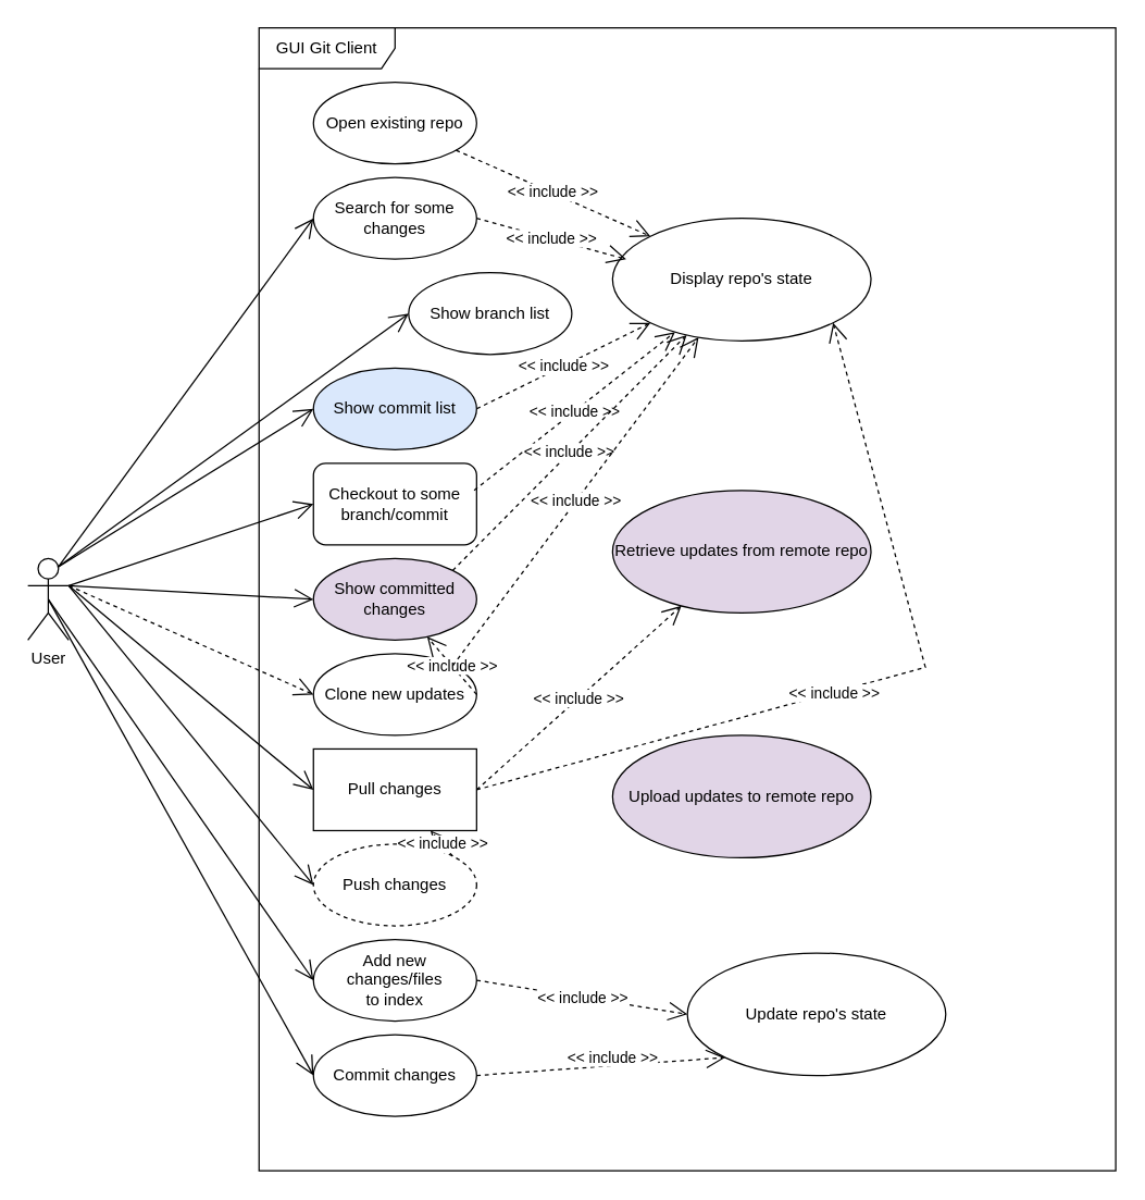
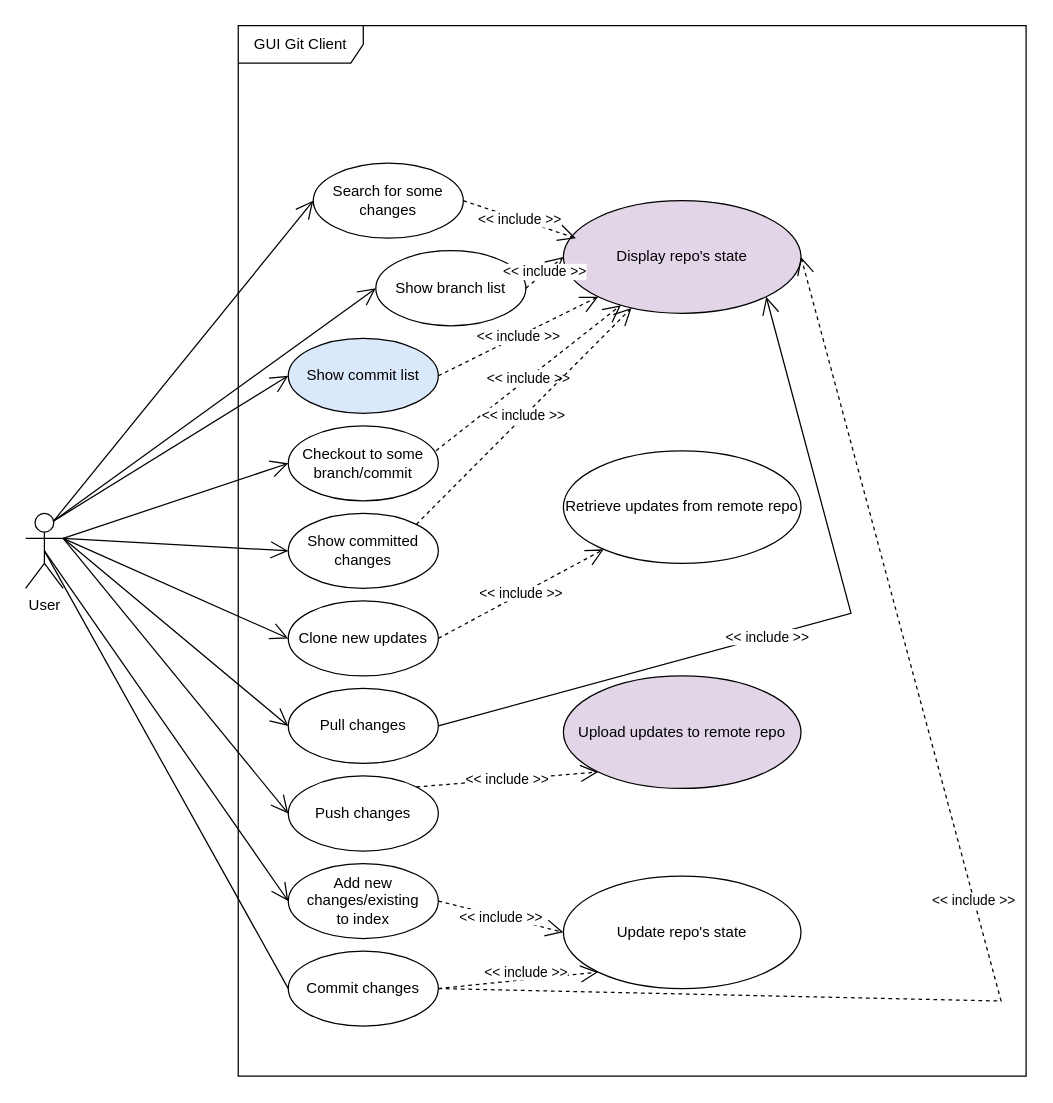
- <mxCell id="6" value="Open existing repo" style="ellipse;whiteSpace=wrap;html=1;" vertex="1" parent="1"><mxGeometry x="230" y="60" width="120" height="60" as="geometry" /></mxCell>
- <mxCell id="17" value="&amp;lt;&amp;lt; include &amp;gt;&amp;gt;" style="endArrow=open;endSize=12;dashed=1;html=1;rounded=0;entryX=0;entryY=0;entryDx=0;entryDy=0;" edge="1" parent="1" source="6" target="4"><mxGeometry width="160" relative="1" as="geometry"><mxPoint x="340" y="100" as="sourcePoint" /><mxPoint x="490" y="90" as="targetPoint" /></mxGeometry></mxCell>
- <mxCell id="13" value="Search for some changes" style="ellipse;whiteSpace=wrap;html=1;" vertex="1" parent="1"><mxGeometry x="230" y="130" width="120" height="60" as="geometry" /></mxCell>
+ <mxCell id="13" value="Search for some changes" style="ellipse;whiteSpace=wrap;html=1;" vertex="1" parent="1"><mxGeometry x="250" y="130" width="120" height="60" as="geometry" /></mxCell>
- <mxCell id="4" value="Display repo's state" style="ellipse;whiteSpace=wrap;html=1;" vertex="1" parent="1"><mxGeometry x="450" y="160" width="190" height="90" as="geometry" /></mxCell>
+ <mxCell id="4" value="Display repo's state" style="ellipse;whiteSpace=wrap;html=1;fillColor=#e1d5e7;" vertex="1" parent="1"><mxGeometry x="450" y="160" width="190" height="90" as="geometry" /></mxCell>
+ <mxCell id="19" value="&amp;lt;&amp;lt; include &amp;gt;&amp;gt;" style="endArrow=open;endSize=12;dashed=1;html=1;rounded=0;exitX=1;exitY=0.5;exitDx=0;exitDy=0;entryX=0;entryY=0.5;entryDx=0;entryDy=0;" edge="1" parent="1" source="9" target="4"><mxGeometry width="160" relative="1" as="geometry"><mxPoint x="350" y="280" as="sourcePoint" /><mxPoint x="510" y="280" as="targetPoint" /></mxGeometry></mxCell>
- <mxCell id="24" value="&amp;lt;&amp;lt; include &amp;gt;&amp;gt;" style="endArrow=open;endSize=12;dashed=1;html=1;rounded=0;exitX=1;exitY=0;exitDx=0;exitDy=0;" edge="1" parent="1" source="7" target="4"><mxGeometry width="160" relative="1" as="geometry"><mxPoint x="430" y="370" as="sourcePoint" /><mxPoint x="590" y="370" as="targetPoint" /></mxGeometry></mxCell>
- <mxCell id="11" value="&lt;div&gt;Checkout to some&lt;/div&gt;&lt;div&gt;branch/commit&lt;br&gt;&lt;/div&gt;" style="whiteSpace=wrap;html=1;rounded=1;" vertex="1" parent="1"><mxGeometry x="230" y="340" width="120" height="60" as="geometry" /></mxCell>
+ <mxCell id="11" value="&lt;div&gt;Checkout to some&lt;/div&gt;&lt;div&gt;branch/commit&lt;br&gt;&lt;/div&gt;" style="ellipse;whiteSpace=wrap;html=1;" vertex="1" parent="1"><mxGeometry x="230" y="340" width="120" height="60" as="geometry" /></mxCell>
- <mxCell id="31" value="&amp;lt;&amp;lt; include &amp;gt;&amp;gt;" style="endArrow=open;endSize=12;dashed=1;html=1;rounded=0;exitX=1;exitY=0.5;exitDx=0;exitDy=0;entryX=1;entryY=1;entryDx=0;entryDy=0;" edge="1" parent="1" source="14" target="4"><mxGeometry x="-0.101" y="-2" width="160" relative="1" as="geometry"><mxPoint x="449.996" y="532.097" as="sourcePoint" /><mxPoint x="710" y="420" as="targetPoint" /><Array as="points"><mxPoint x="680" y="490" /></Array><mxPoint y="-1" as="offset" /></mxGeometry></mxCell>
+ <mxCell id="31" value="&amp;lt;&amp;lt; include &amp;gt;&amp;gt;" style="endArrow=open;endSize=12;dashed=0;html=1;rounded=0;exitX=1;exitY=0.5;exitDx=0;exitDy=0;entryX=1;entryY=1;entryDx=0;entryDy=0;" edge="1" parent="1" source="14" target="4"><mxGeometry x="-0.101" y="-2" width="160" relative="1" as="geometry"><mxPoint x="449.996" y="532.097" as="sourcePoint" /><mxPoint x="710" y="420" as="targetPoint" /><Array as="points"><mxPoint x="680" y="490" /></Array><mxPoint y="-1" as="offset" /></mxGeometry></mxCell>
- <mxCell id="8" value="Retrieve updates from remote repo" style="ellipse;whiteSpace=wrap;html=1;fillColor=#e1d5e7;" vertex="1" parent="1"><mxGeometry x="450" y="360" width="190" height="90" as="geometry" /></mxCell>
+ <mxCell id="8" value="Retrieve updates from remote repo" style="ellipse;whiteSpace=wrap;html=1;" vertex="1" parent="1"><mxGeometry x="450" y="360" width="190" height="90" as="geometry" /></mxCell>
- <mxCell id="12" value="&lt;div&gt;Show committed&lt;/div&gt;&lt;div&gt;changes&lt;br&gt;&lt;/div&gt;" style="ellipse;whiteSpace=wrap;html=1;fillColor=#e1d5e7;" vertex="1" parent="1"><mxGeometry x="230" y="410" width="120" height="60" as="geometry" /></mxCell>
+ <mxCell id="12" value="&lt;div&gt;Show committed&lt;/div&gt;&lt;div&gt;changes&lt;br&gt;&lt;/div&gt;" style="ellipse;whiteSpace=wrap;html=1;" vertex="1" parent="1"><mxGeometry x="230" y="410" width="120" height="60" as="geometry" /></mxCell>
- <mxCell id="38" value="" style="endArrow=open;endFill=1;endSize=12;html=1;rounded=0;entryX=0;entryY=0.5;entryDx=0;entryDy=0;exitX=1;exitY=0.333;exitDx=0;exitDy=0;exitPerimeter=0;dashed=1;" edge="1" parent="1" source="2" target="7"><mxGeometry width="160" relative="1" as="geometry"><mxPoint x="90" y="430" as="sourcePoint" /><mxPoint x="230" y="388.57" as="targetPoint" /></mxGeometry></mxCell>
+ <mxCell id="38" value="" style="endArrow=open;endFill=1;endSize=12;html=1;rounded=0;entryX=0;entryY=0.5;entryDx=0;entryDy=0;exitX=1;exitY=0.333;exitDx=0;exitDy=0;exitPerimeter=0;" edge="1" parent="1" source="2" target="7"><mxGeometry width="160" relative="1" as="geometry"><mxPoint x="90" y="430" as="sourcePoint" /><mxPoint x="230" y="388.57" as="targetPoint" /></mxGeometry></mxCell>
- <mxCell id="23" value="&amp;lt;&amp;lt; include &amp;gt;&amp;gt;" style="endArrow=open;endSize=12;dashed=1;html=1;rounded=0;exitX=1;exitY=0.5;exitDx=0;exitDy=0;" edge="1" parent="1" source="7" target="12"><mxGeometry width="160" relative="1" as="geometry"><mxPoint x="380" y="530" as="sourcePoint" /><mxPoint x="540" y="530" as="targetPoint" /></mxGeometry></mxCell>
+ <mxCell id="23" value="&amp;lt;&amp;lt; include &amp;gt;&amp;gt;" style="endArrow=open;endSize=12;dashed=1;html=1;rounded=0;exitX=1;exitY=0.5;exitDx=0;exitDy=0;" edge="1" parent="1" source="7" target="8"><mxGeometry width="160" relative="1" as="geometry"><mxPoint x="380" y="530" as="sourcePoint" /><mxPoint x="540" y="530" as="targetPoint" /></mxGeometry></mxCell>
- <mxCell id="26" value="&amp;lt;&amp;lt; include &amp;gt;&amp;gt;" style="endArrow=open;endSize=12;dashed=1;html=1;rounded=0;exitX=1;exitY=0.5;exitDx=0;exitDy=0;" edge="1" parent="1" source="14" target="8"><mxGeometry width="160" relative="1" as="geometry"><mxPoint x="400" y="600" as="sourcePoint" /><mxPoint x="560" y="600" as="targetPoint" /></mxGeometry></mxCell>
- <mxCell id="14" value="Pull changes" style="whiteSpace=wrap;html=1;rounded=0;" vertex="1" parent="1"><mxGeometry x="230" y="550" width="120" height="60" as="geometry" /></mxCell>
+ <mxCell id="14" value="Pull changes" style="ellipse;whiteSpace=wrap;html=1;" vertex="1" parent="1"><mxGeometry x="230" y="550" width="120" height="60" as="geometry" /></mxCell>
- <mxCell id="28" value="&amp;lt;&amp;lt; include &amp;gt;&amp;gt;" style="endArrow=open;endSize=12;dashed=1;html=1;rounded=0;exitX=1;exitY=0;exitDx=0;exitDy=0;" edge="1" parent="1" source="27" target="14"><mxGeometry width="160" relative="1" as="geometry"><mxPoint x="420" y="630" as="sourcePoint" /><mxPoint x="580" y="630" as="targetPoint" /></mxGeometry></mxCell>
+ <mxCell id="28" value="&amp;lt;&amp;lt; include &amp;gt;&amp;gt;" style="endArrow=open;endSize=12;dashed=1;html=1;rounded=0;exitX=1;exitY=0;exitDx=0;exitDy=0;entryX=0;entryY=1;entryDx=0;entryDy=0;" edge="1" parent="1" source="27" target="25"><mxGeometry width="160" relative="1" as="geometry"><mxPoint x="420" y="630" as="sourcePoint" /><mxPoint x="580" y="630" as="targetPoint" /></mxGeometry></mxCell>
- <mxCell id="27" value="Push changes" style="ellipse;whiteSpace=wrap;html=1;dashed=1;" vertex="1" parent="1"><mxGeometry x="230" y="620" width="120" height="60" as="geometry" /></mxCell>
+ <mxCell id="27" value="Push changes" style="ellipse;whiteSpace=wrap;html=1;" vertex="1" parent="1"><mxGeometry x="230" y="620" width="120" height="60" as="geometry" /></mxCell>
+ <mxCell id="32" value="&amp;lt;&amp;lt; include &amp;gt;&amp;gt;" style="endArrow=open;endSize=12;dashed=1;html=1;rounded=0;exitX=1;exitY=0.5;exitDx=0;exitDy=0;entryX=1;entryY=0.5;entryDx=0;entryDy=0;" edge="1" parent="1" source="16" target="4"><mxGeometry width="160" relative="1" as="geometry"><mxPoint x="379.996" y="852.097" as="sourcePoint" /><mxPoint x="810" y="250" as="targetPoint" /><Array as="points"><mxPoint x="800" y="800" /></Array></mxGeometry></mxCell>
- <mxCell id="15" value="Add new changes/files &lt;br&gt;to index" style="ellipse;whiteSpace=wrap;html=1;" vertex="1" parent="1"><mxGeometry x="230" y="690" width="120" height="60" as="geometry" /></mxCell>
+ <mxCell id="15" value="Add new changes/existing &lt;br&gt;to index" style="ellipse;whiteSpace=wrap;html=1;" vertex="1" parent="1"><mxGeometry x="230" y="690" width="120" height="60" as="geometry" /></mxCell>
- <mxCell id="5" value="Update repo's state" style="ellipse;whiteSpace=wrap;html=1;" vertex="1" parent="1"><mxGeometry x="505" y="700" width="190" height="90" as="geometry" /></mxCell>
+ <mxCell id="5" value="Update repo's state" style="ellipse;whiteSpace=wrap;html=1;" vertex="1" parent="1"><mxGeometry x="450" y="700" width="190" height="90" as="geometry" /></mxCell>
- <mxCell id="42" value="" style="endArrow=open;endFill=1;endSize=12;html=1;rounded=0;entryX=0;entryY=0.5;entryDx=0;entryDy=0;exitX=0.5;exitY=0.5;exitDx=0;exitDy=0;exitPerimeter=0;" edge="1" parent="1" source="2" target="16"><mxGeometry width="160" relative="1" as="geometry"><mxPoint x="110" y="428.57" as="sourcePoint" /><mxPoint x="270" y="428.57" as="targetPoint" /></mxGeometry></mxCell>
+ <mxCell id="42" value="" style="endArrow=none;endFill=1;endSize=12;html=1;rounded=0;entryX=0;entryY=0.5;entryDx=0;entryDy=0;exitX=0.5;exitY=0.5;exitDx=0;exitDy=0;exitPerimeter=0;" edge="1" parent="1" source="2" target="16"><mxGeometry width="160" relative="1" as="geometry"><mxPoint x="110" y="428.57" as="sourcePoint" /><mxPoint x="270" y="428.57" as="targetPoint" /></mxGeometry></mxCell>
